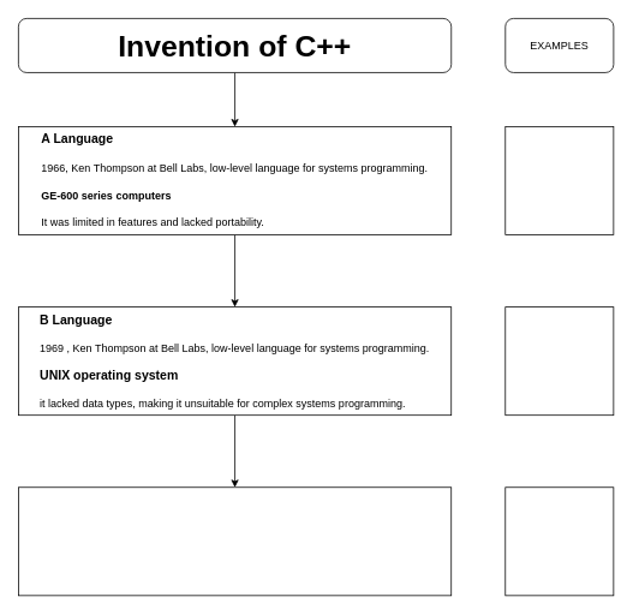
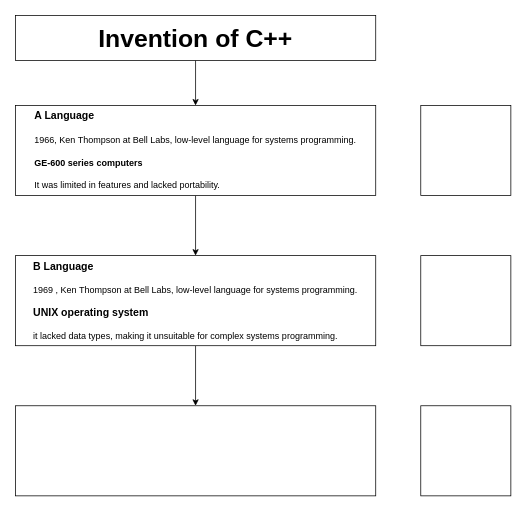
- <mxCell id="8" value="&lt;b&gt;&lt;font style=&quot;font-size: 33px;&quot;&gt;Invention of C++&lt;/font&gt;&lt;/b&gt;" style="rounded=1;whiteSpace=wrap;html=1;" vertex="1" parent="1"><mxGeometry x="20" y="20" width="480" height="60" as="geometry" /></mxCell>
+ <mxCell id="8" value="&lt;b&gt;&lt;font style=&quot;font-size: 33px;&quot;&gt;Invention of C++&lt;/font&gt;&lt;/b&gt;" style="whiteSpace=wrap;html=1;rounded=0;" vertex="1" parent="1"><mxGeometry x="20" y="20" width="480" height="60" as="geometry" /></mxCell>
- <mxCell id="10" value="EXAMPLES" style="rounded=1;whiteSpace=wrap;html=1;" vertex="1" parent="1"><mxGeometry x="560" y="20" width="120" height="60" as="geometry" /></mxCell>
